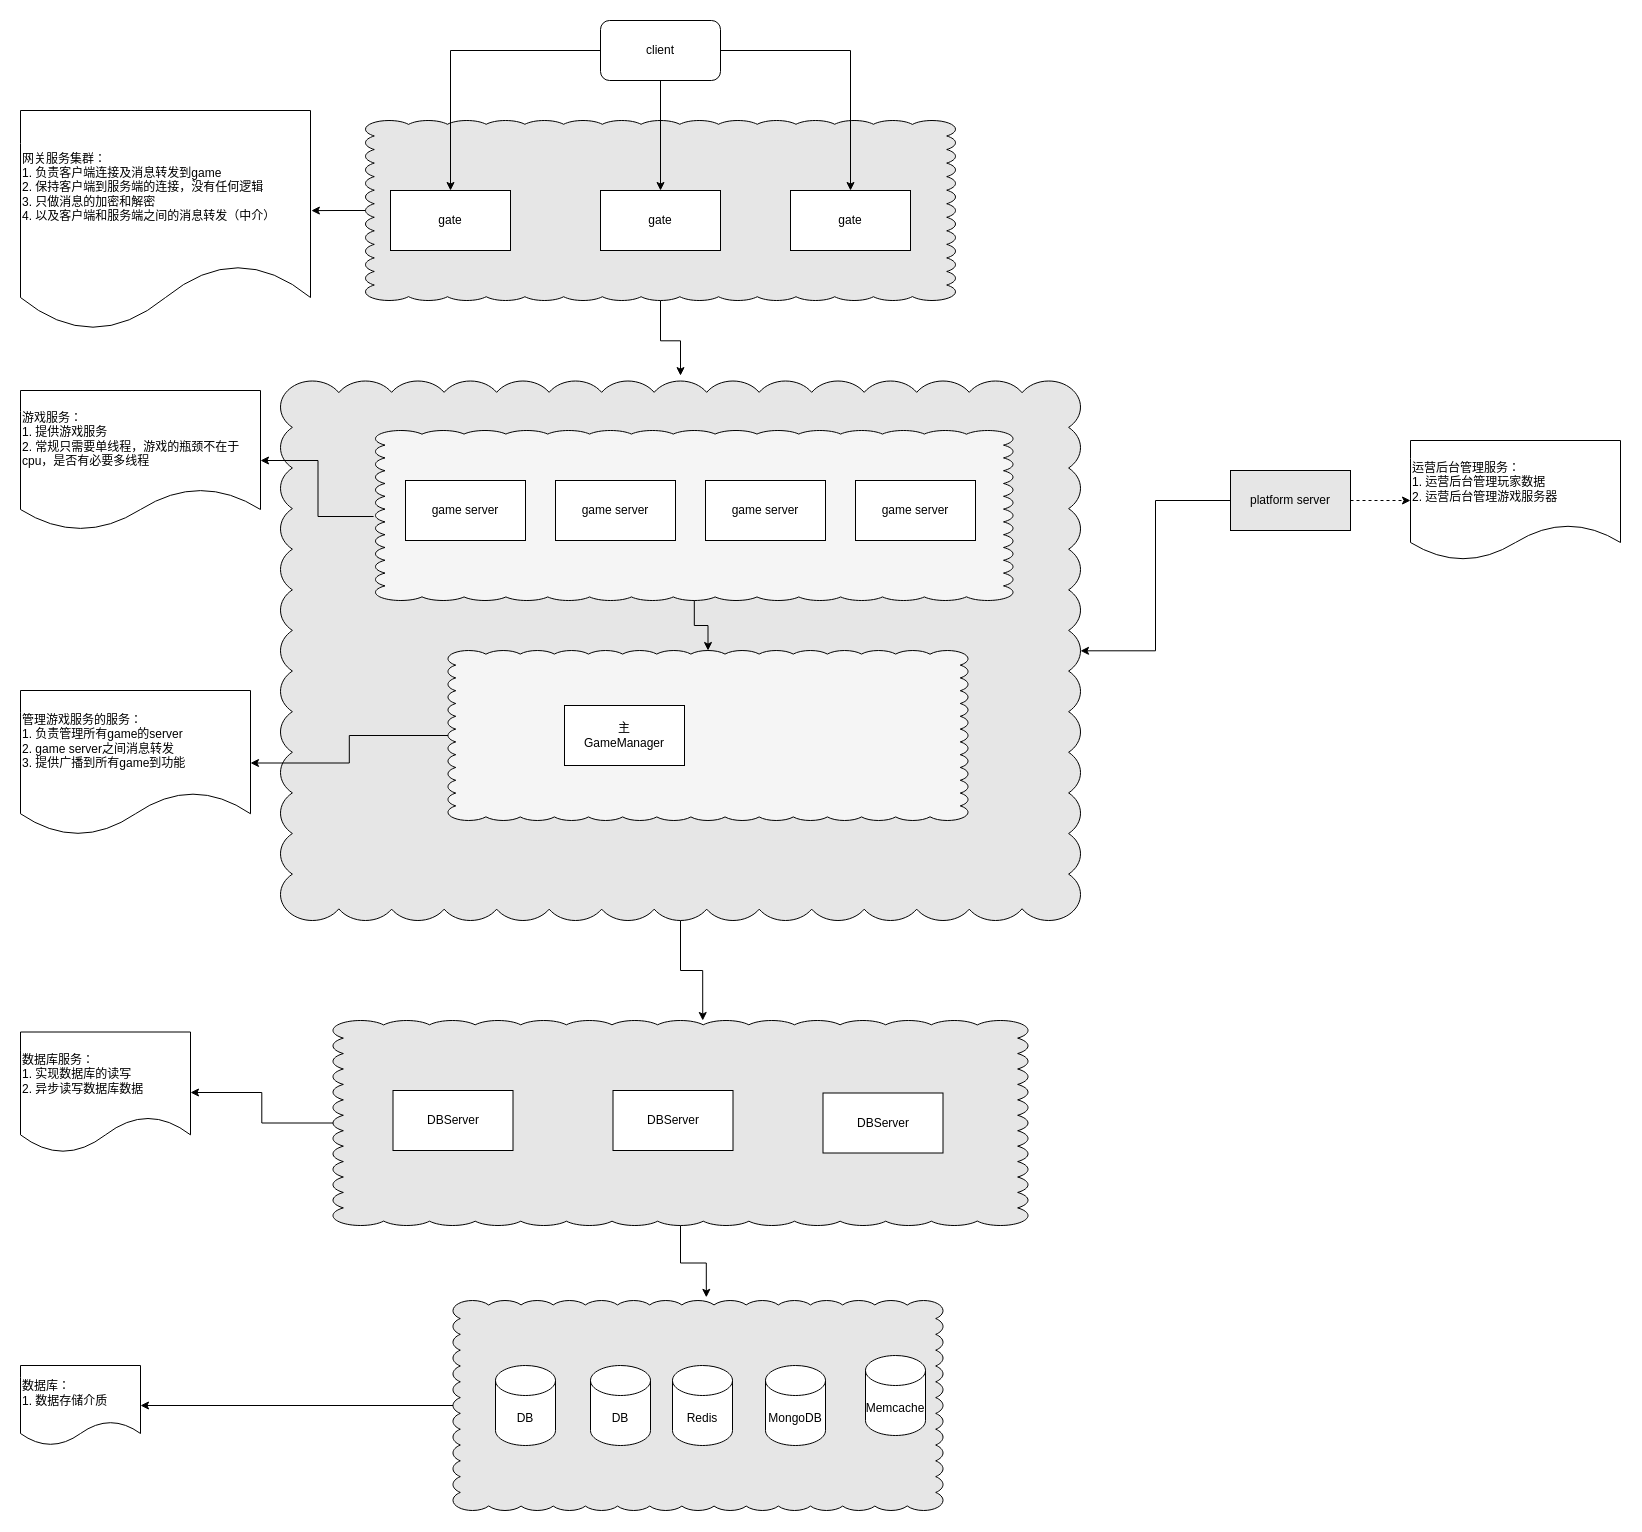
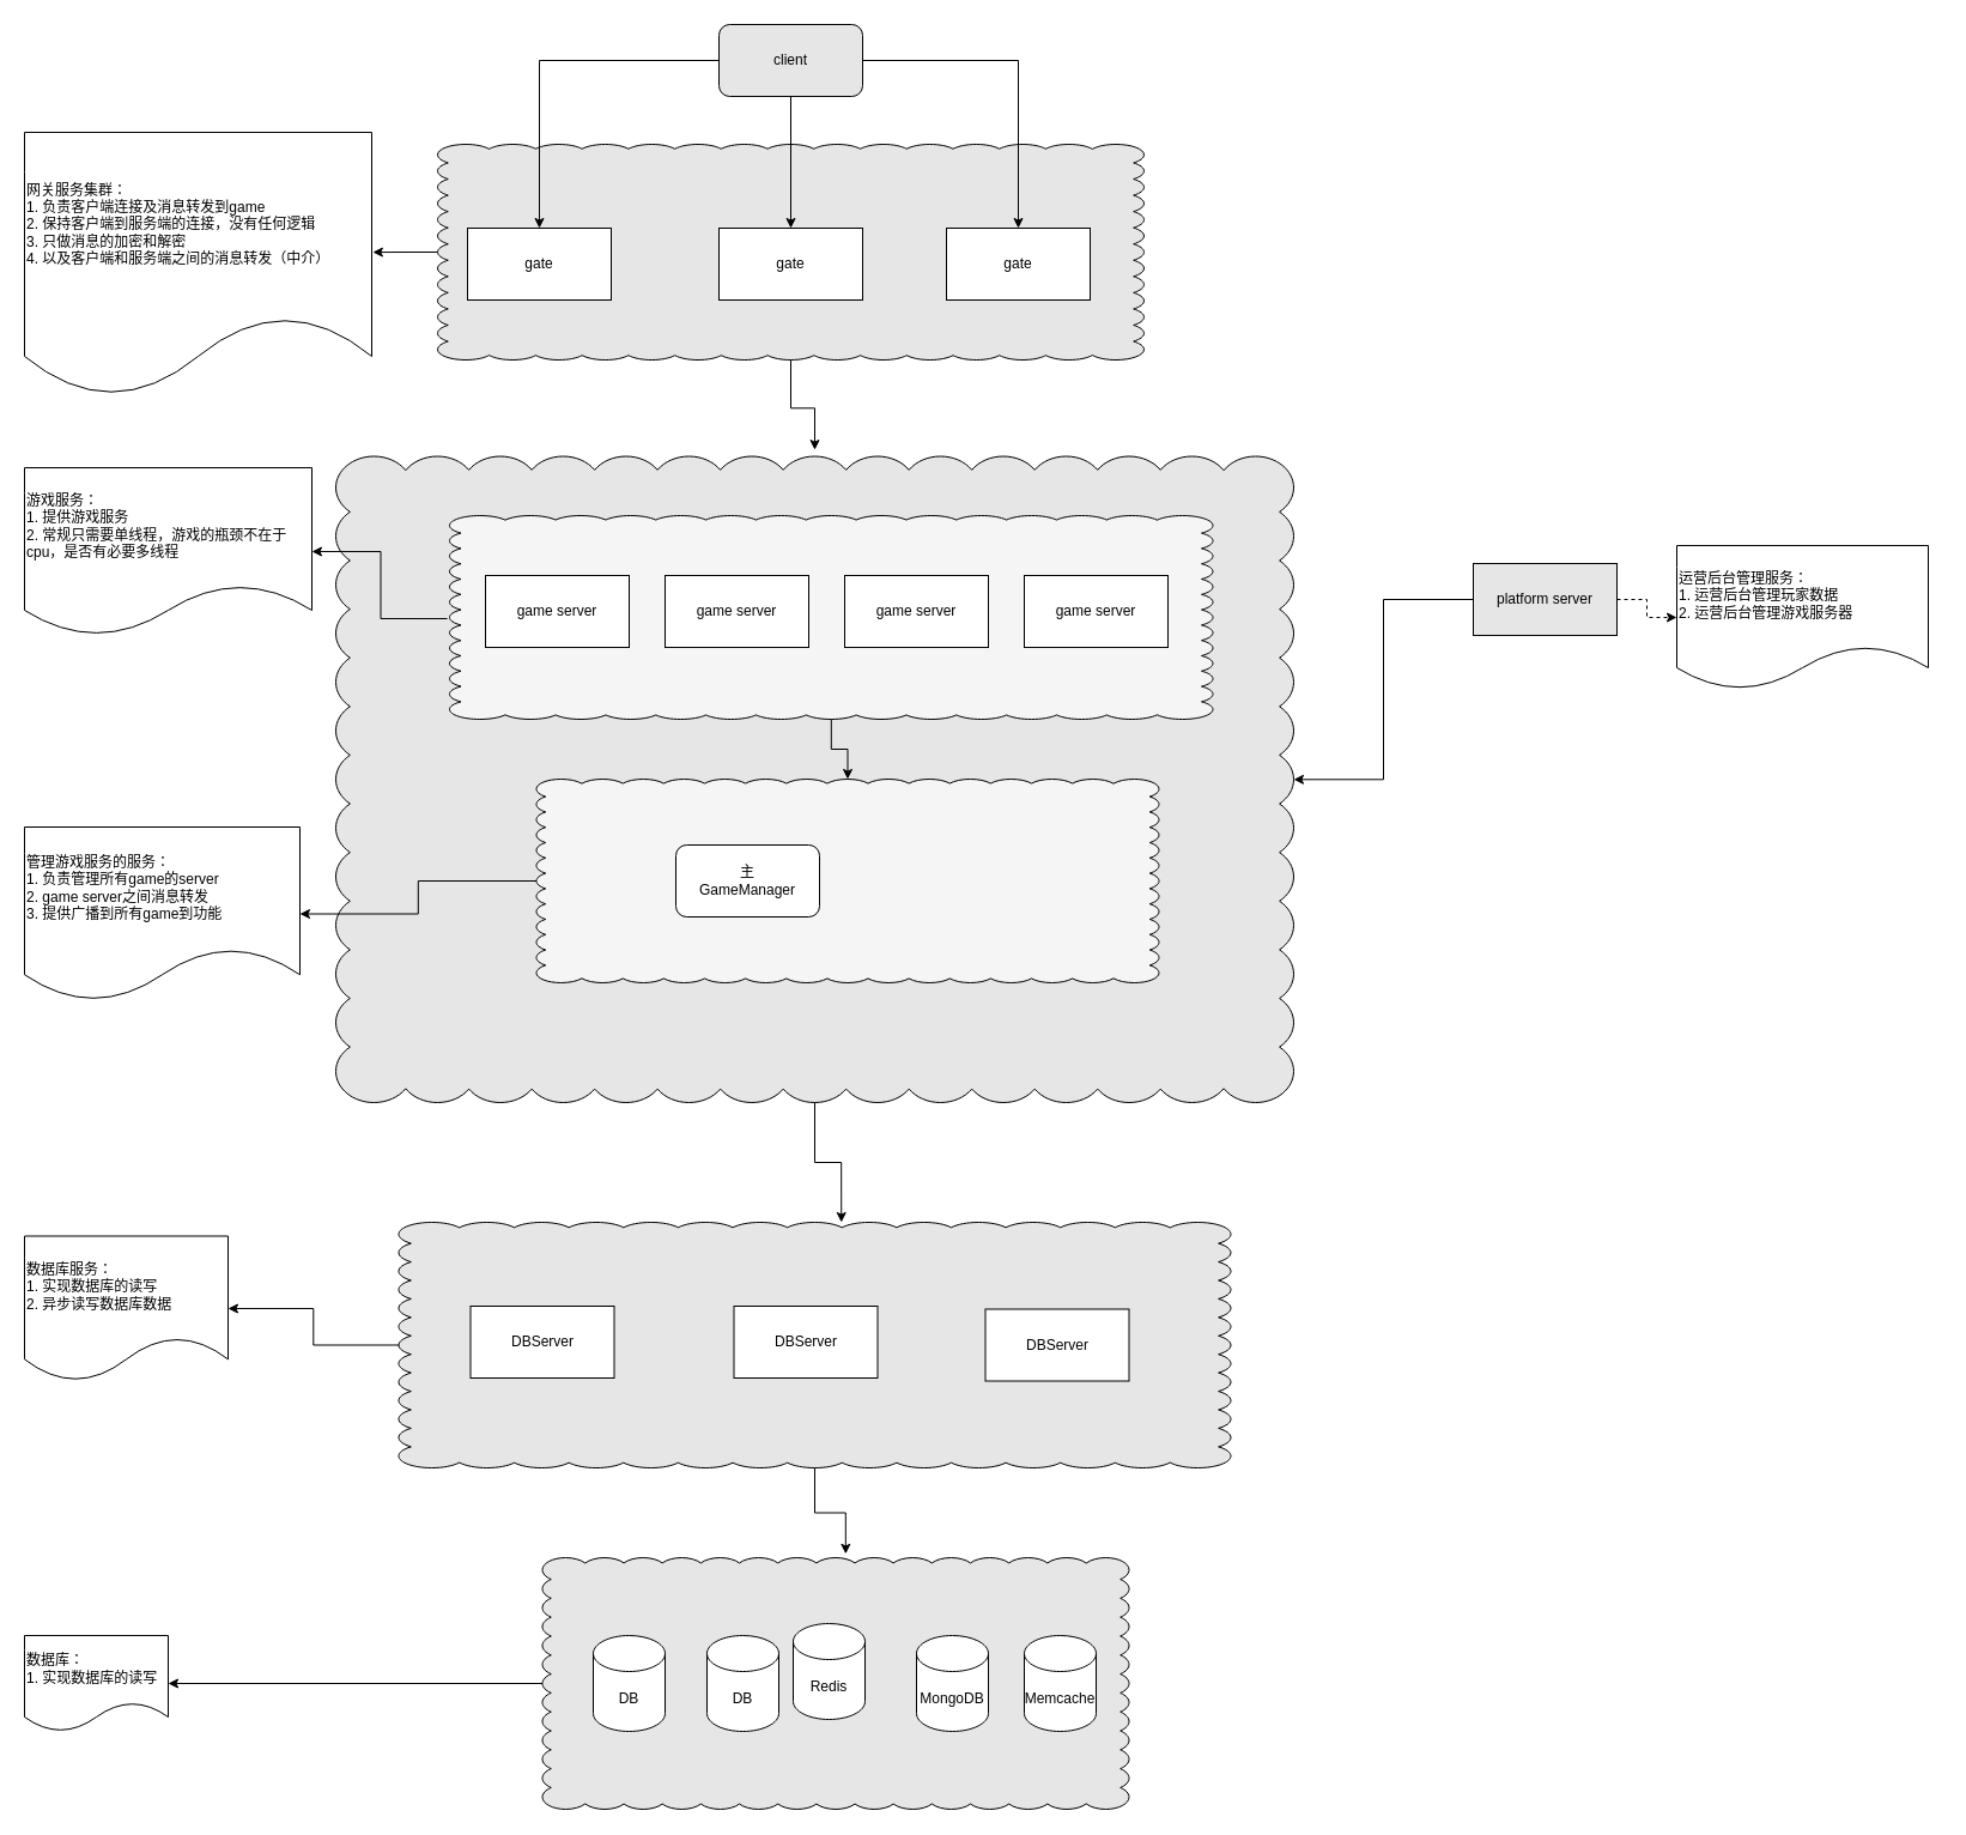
- <mxCell id="13" value="client" style="rounded=1;whiteSpace=wrap;html=1;" parent="1" vertex="1"><mxGeometry x="600" y="20" width="120" height="60" as="geometry" /></mxCell>
+ <mxCell id="13" value="client" style="rounded=1;whiteSpace=wrap;html=1;fillColor=#e6e6e6;" parent="1" vertex="1"><mxGeometry x="600" y="20" width="120" height="60" as="geometry" /></mxCell>
- <mxCell id="46" value="运营后台管理服务：&lt;br&gt;1. 运营后台管理玩家数据&lt;br&gt;2. 运营后台管理游戏服务器" style="shape=document;whiteSpace=wrap;html=1;boundedLbl=1;align=left;" vertex="1" parent="1"><mxGeometry x="1410" y="440" width="210" height="120" as="geometry" /></mxCell>
+ <mxCell id="46" value="运营后台管理服务：&lt;br&gt;1. 运营后台管理玩家数据&lt;br&gt;2. 运营后台管理游戏服务器" style="shape=document;whiteSpace=wrap;html=1;boundedLbl=1;align=left;" vertex="1" parent="1"><mxGeometry x="1400" y="455" width="210" height="120" as="geometry" /></mxCell>
- <mxCell id="32" value="主&lt;br&gt;GameManager" style="rounded=0;whiteSpace=wrap;html=1;labelBackgroundColor=none;fillColor=#FFFFFF;" parent="1" vertex="1"><mxGeometry x="564" y="705" width="120" height="60" as="geometry" /></mxCell>
+ <mxCell id="32" value="主&lt;br&gt;GameManager" style="whiteSpace=wrap;html=1;labelBackgroundColor=none;fillColor=#FFFFFF;rounded=1;" parent="1" vertex="1"><mxGeometry x="564" y="705" width="120" height="60" as="geometry" /></mxCell>
- <mxCell id="42" value="数据库：&lt;br&gt;1. 数据存储介质" style="shape=document;whiteSpace=wrap;html=1;boundedLbl=1;fillColor=#FFFFFF;labelBackgroundColor=none;align=left;" parent="1" vertex="1"><mxGeometry x="20" y="1365" width="120" height="80" as="geometry" /></mxCell>
+ <mxCell id="42" value="数据库：&lt;br&gt;1. 实现数据库的读写" style="shape=document;whiteSpace=wrap;html=1;boundedLbl=1;fillColor=#FFFFFF;labelBackgroundColor=none;align=left;" parent="1" vertex="1"><mxGeometry x="20" y="1365" width="120" height="80" as="geometry" /></mxCell>
- <mxCell id="23" value="Memcache" style="shape=cylinder3;whiteSpace=wrap;html=1;boundedLbl=1;backgroundOutline=1;size=15;labelBackgroundColor=none;fillColor=#FFFFFF;" parent="1" vertex="1"><mxGeometry x="865" y="1355" width="60" height="80" as="geometry" /></mxCell>
+ <mxCell id="23" value="Memcache" style="shape=cylinder3;whiteSpace=wrap;html=1;boundedLbl=1;backgroundOutline=1;size=15;labelBackgroundColor=none;fillColor=#FFFFFF;" parent="1" vertex="1"><mxGeometry x="855" y="1365" width="60" height="80" as="geometry" /></mxCell>
- <mxCell id="21" value="Redis" style="shape=cylinder3;whiteSpace=wrap;html=1;boundedLbl=1;backgroundOutline=1;size=15;labelBackgroundColor=none;fillColor=#FFFFFF;" parent="1" vertex="1"><mxGeometry x="672" y="1365" width="60" height="80" as="geometry" /></mxCell>
+ <mxCell id="21" value="Redis" style="shape=cylinder3;whiteSpace=wrap;html=1;boundedLbl=1;backgroundOutline=1;size=15;labelBackgroundColor=none;fillColor=#FFFFFF;" parent="1" vertex="1"><mxGeometry x="662" y="1355" width="60" height="80" as="geometry" /></mxCell>
